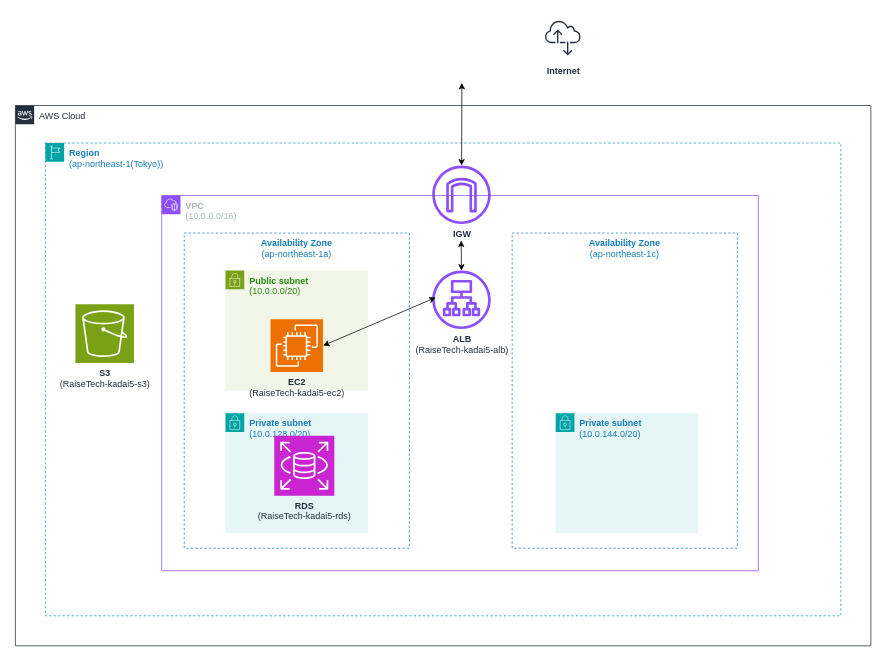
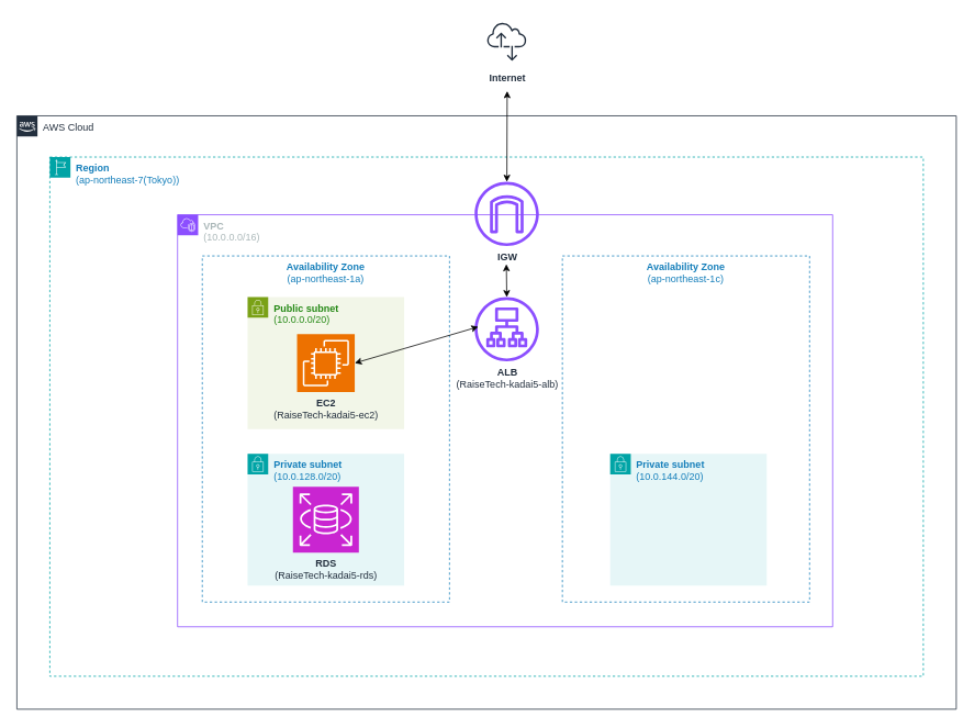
- <mxCell id="21" value="&lt;b&gt;Internet&lt;/b&gt;" style="sketch=0;outlineConnect=0;fontColor=#232F3E;gradientColor=none;strokeColor=#232F3E;fillColor=#ffffff;dashed=0;verticalLabelPosition=bottom;verticalAlign=top;align=center;html=1;fontSize=12;fontStyle=0;aspect=fixed;shape=mxgraph.aws4.resourceIcon;resIcon=mxgraph.aws4.internet_alt2;" parent="1" vertex="1"><mxGeometry x="719.5" y="20" width="60" height="60" as="geometry" /></mxCell>
+ <mxCell id="21" value="&lt;b&gt;Internet&lt;/b&gt;" style="sketch=0;outlineConnect=0;fontColor=#232F3E;gradientColor=none;strokeColor=#232F3E;fillColor=#ffffff;dashed=0;verticalLabelPosition=bottom;verticalAlign=top;align=center;html=1;fontSize=12;fontStyle=0;aspect=fixed;shape=mxgraph.aws4.resourceIcon;resIcon=mxgraph.aws4.internet_alt2;" parent="1" vertex="1"><mxGeometry x="584.5" y="20" width="60" height="60" as="geometry" /></mxCell>
- <mxCell id="15" value="&lt;b&gt;Region&lt;/b&gt;&lt;div&gt;(ap-northeast-1(Tokyo))&lt;br&gt;&lt;/div&gt;" style="points=[[0,0],[0.25,0],[0.5,0],[0.75,0],[1,0],[1,0.25],[1,0.5],[1,0.75],[1,1],[0.75,1],[0.5,1],[0.25,1],[0,1],[0,0.75],[0,0.5],[0,0.25]];outlineConnect=0;gradientColor=none;html=1;whiteSpace=wrap;fontSize=12;fontStyle=0;container=1;pointerEvents=0;collapsible=0;recursiveResize=0;shape=mxgraph.aws4.group;grIcon=mxgraph.aws4.group_region;strokeColor=#00A4A6;fillColor=none;verticalAlign=top;align=left;spacingLeft=30;fontColor=#147EBA;dashed=1;" parent="1" vertex="1"><mxGeometry x="60" y="190" width="1060" height="630" as="geometry" /></mxCell>
+ <mxCell id="15" value="&lt;b&gt;Region&lt;/b&gt;&lt;div&gt;(ap-northeast-7(Tokyo))&lt;br&gt;&lt;/div&gt;" style="points=[[0,0],[0.25,0],[0.5,0],[0.75,0],[1,0],[1,0.25],[1,0.5],[1,0.75],[1,1],[0.75,1],[0.5,1],[0.25,1],[0,1],[0,0.75],[0,0.5],[0,0.25]];outlineConnect=0;gradientColor=none;html=1;whiteSpace=wrap;fontSize=12;fontStyle=0;container=1;pointerEvents=0;collapsible=0;recursiveResize=0;shape=mxgraph.aws4.group;grIcon=mxgraph.aws4.group_region;strokeColor=#00A4A6;fillColor=none;verticalAlign=top;align=left;spacingLeft=30;fontColor=#147EBA;dashed=1;" parent="1" vertex="1"><mxGeometry x="60" y="190" width="1060" height="630" as="geometry" /></mxCell>
- <mxCell id="2" value="&lt;b&gt;S3&lt;/b&gt;&lt;br&gt;(RaiseTech-kadai5-s3)" style="sketch=0;points=[[0,0,0],[0.25,0,0],[0.5,0,0],[0.75,0,0],[1,0,0],[0,1,0],[0.25,1,0],[0.5,1,0],[0.75,1,0],[1,1,0],[0,0.25,0],[0,0.5,0],[0,0.75,0],[1,0.25,0],[1,0.5,0],[1,0.75,0]];outlineConnect=0;fontColor=#232F3E;fillColor=#7AA116;strokeColor=#ffffff;dashed=0;verticalLabelPosition=bottom;verticalAlign=top;align=center;html=1;fontSize=12;fontStyle=0;aspect=fixed;shape=mxgraph.aws4.resourceIcon;resIcon=mxgraph.aws4.s3;" parent="1" vertex="1"><mxGeometry x="100" y="405" width="78" height="78" as="geometry" /></mxCell>
- <mxCell id="7" value="&lt;b&gt;EC2&lt;/b&gt;&lt;br&gt;(RaiseTech-kadai5-ec2)" style="sketch=0;points=[[0,0,0],[0.25,0,0],[0.5,0,0],[0.75,0,0],[1,0,0],[0,1,0],[0.25,1,0],[0.5,1,0],[0.75,1,0],[1,1,0],[0,0.25,0],[0,0.5,0],[0,0.75,0],[1,0.25,0],[1,0.5,0],[1,0.75,0]];outlineConnect=0;fontColor=#232F3E;fillColor=#ED7100;strokeColor=#ffffff;dashed=0;verticalLabelPosition=bottom;verticalAlign=top;align=center;html=1;fontSize=12;fontStyle=0;aspect=fixed;shape=mxgraph.aws4.resourceIcon;resIcon=mxgraph.aws4.ec2;container=0;" parent="1" vertex="1"><mxGeometry x="360" y="425" width="70" height="70" as="geometry" /></mxCell>
+ <mxCell id="7" value="&lt;b&gt;EC2&lt;/b&gt;&lt;br&gt;(RaiseTech-kadai5-ec2)" style="sketch=0;points=[[0,0,0],[0.25,0,0],[0.5,0,0],[0.75,0,0],[1,0,0],[0,1,0],[0.25,1,0],[0.5,1,0],[0.75,1,0],[1,1,0],[0,0.25,0],[0,0.5,0],[0,0.75,0],[1,0.25,0],[1,0.5,0],[1,0.75,0]];outlineConnect=0;fontColor=#232F3E;fillColor=#ED7100;strokeColor=#ffffff;dashed=0;verticalLabelPosition=bottom;verticalAlign=top;align=center;html=1;fontSize=12;fontStyle=0;aspect=fixed;shape=mxgraph.aws4.resourceIcon;resIcon=mxgraph.aws4.ec2;container=0;" parent="1" vertex="1"><mxGeometry x="360" y="405" width="70" height="70" as="geometry" /></mxCell>
- <mxCell id="9" value="&lt;div&gt;&lt;b&gt;RDS&lt;/b&gt;&lt;/div&gt;&lt;div&gt;(RaiseTech-kadai5-rds)&lt;/div&gt;" style="sketch=0;points=[[0,0,0],[0.25,0,0],[0.5,0,0],[0.75,0,0],[1,0,0],[0,1,0],[0.25,1,0],[0.5,1,0],[0.75,1,0],[1,1,0],[0,0.25,0],[0,0.5,0],[0,0.75,0],[1,0.25,0],[1,0.5,0],[1,0.75,0]];outlineConnect=0;fontColor=#232F3E;fillColor=#C925D1;strokeColor=#ffffff;dashed=0;verticalLabelPosition=bottom;verticalAlign=top;align=center;html=1;fontSize=12;fontStyle=0;aspect=fixed;shape=mxgraph.aws4.resourceIcon;resIcon=mxgraph.aws4.rds;container=0;" parent="1" vertex="1"><mxGeometry x="365" y="580" width="80" height="80" as="geometry" /></mxCell>
+ <mxCell id="9" value="&lt;div&gt;&lt;b&gt;RDS&lt;/b&gt;&lt;/div&gt;&lt;div&gt;(RaiseTech-kadai5-rds)&lt;/div&gt;" style="sketch=0;points=[[0,0,0],[0.25,0,0],[0.5,0,0],[0.75,0,0],[1,0,0],[0,1,0],[0.25,1,0],[0.5,1,0],[0.75,1,0],[1,1,0],[0,0.25,0],[0,0.5,0],[0,0.75,0],[1,0.25,0],[1,0.5,0],[1,0.75,0]];outlineConnect=0;fontColor=#232F3E;fillColor=#C925D1;strokeColor=#ffffff;dashed=0;verticalLabelPosition=bottom;verticalAlign=top;align=center;html=1;fontSize=12;fontStyle=0;aspect=fixed;shape=mxgraph.aws4.resourceIcon;resIcon=mxgraph.aws4.rds;container=0;" parent="1" vertex="1"><mxGeometry x="355" y="590" width="80" height="80" as="geometry" /></mxCell>
